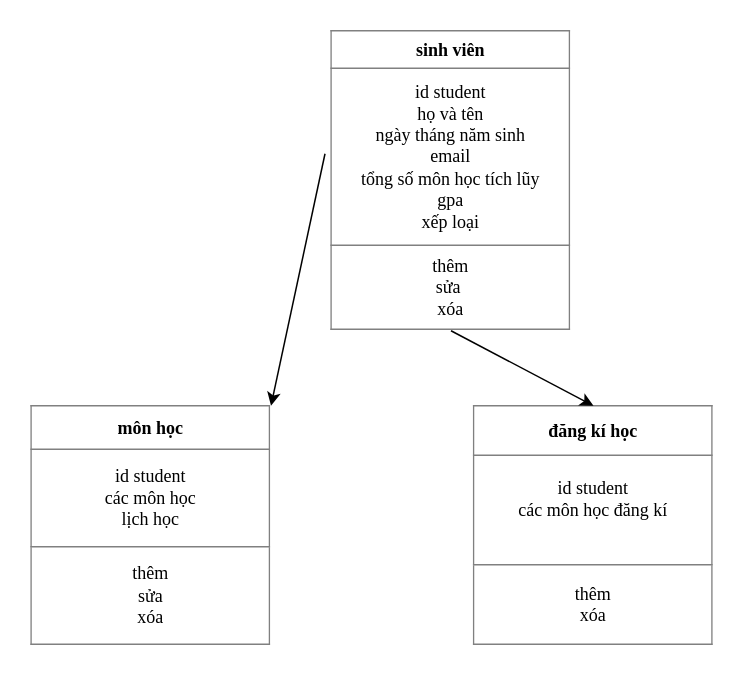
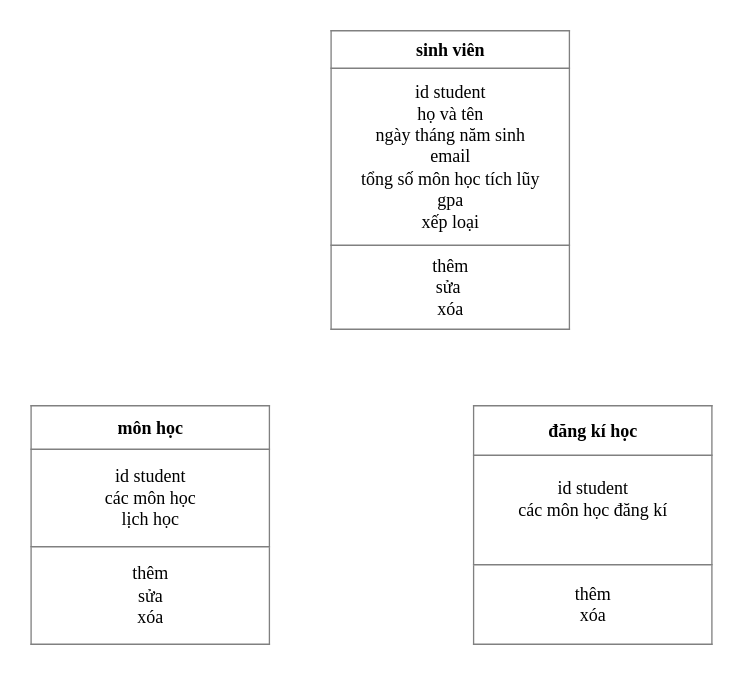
- <mxCell id="5" value="" style="endArrow=classic;html=1;entryX=1;entryY=0;entryDx=0;entryDy=0;exitX=-0.025;exitY=0.41;exitDx=0;exitDy=0;exitPerimeter=0;" parent="1" source="2" target="3" edge="1"><mxGeometry width="50" height="50" relative="1" as="geometry"><mxPoint x="250" y="140" as="sourcePoint" /><mxPoint x="180" y="120" as="targetPoint" /></mxGeometry></mxCell>
- <mxCell id="6" value="" style="endArrow=classic;html=1;exitX=0.5;exitY=1;exitDx=0;exitDy=0;entryX=0.5;entryY=0;entryDx=0;entryDy=0;" parent="1" source="2" target="4" edge="1"><mxGeometry width="50" height="50" relative="1" as="geometry"><mxPoint x="250" y="340" as="sourcePoint" /><mxPoint x="300" y="290" as="targetPoint" /></mxGeometry></mxCell>
